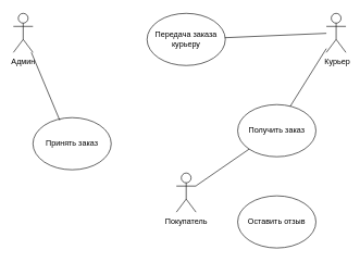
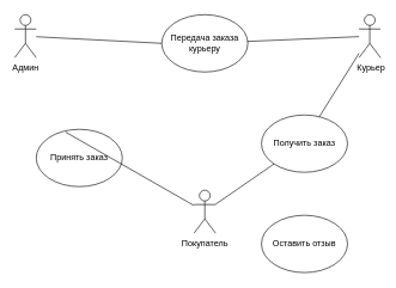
+ <mxCell id="5" value="" style="endArrow=none;html=1;rounded=0;entryX=0;entryY=0.5;entryDx=0;entryDy=0;" edge="1" parent="1" source="3" target="12"><mxGeometry width="50" height="50" relative="1" as="geometry"><mxPoint x="60" y="60" as="sourcePoint" /><mxPoint x="220.112" y="57.556" as="targetPoint" /><Array as="points" /></mxGeometry></mxCell>
- <mxCell id="11" value="" style="endArrow=none;html=1;rounded=0;exitX=0.342;exitY=0.05;exitDx=0;exitDy=0;exitPerimeter=0;" edge="1" parent="1" source="10" target="3"><mxGeometry width="50" height="50" relative="1" as="geometry"><mxPoint x="60" y="160" as="sourcePoint" /><mxPoint x="110" y="110" as="targetPoint" /></mxGeometry></mxCell>
+ <mxCell id="11" value="" style="endArrow=none;html=1;rounded=0;exitX=0.342;exitY=0.05;exitDx=0;exitDy=0;exitPerimeter=0;" edge="1" parent="1" source="10" target="4"><mxGeometry width="50" height="50" relative="1" as="geometry"><mxPoint x="60" y="160" as="sourcePoint" /><mxPoint x="110" y="110" as="targetPoint" /></mxGeometry></mxCell>
